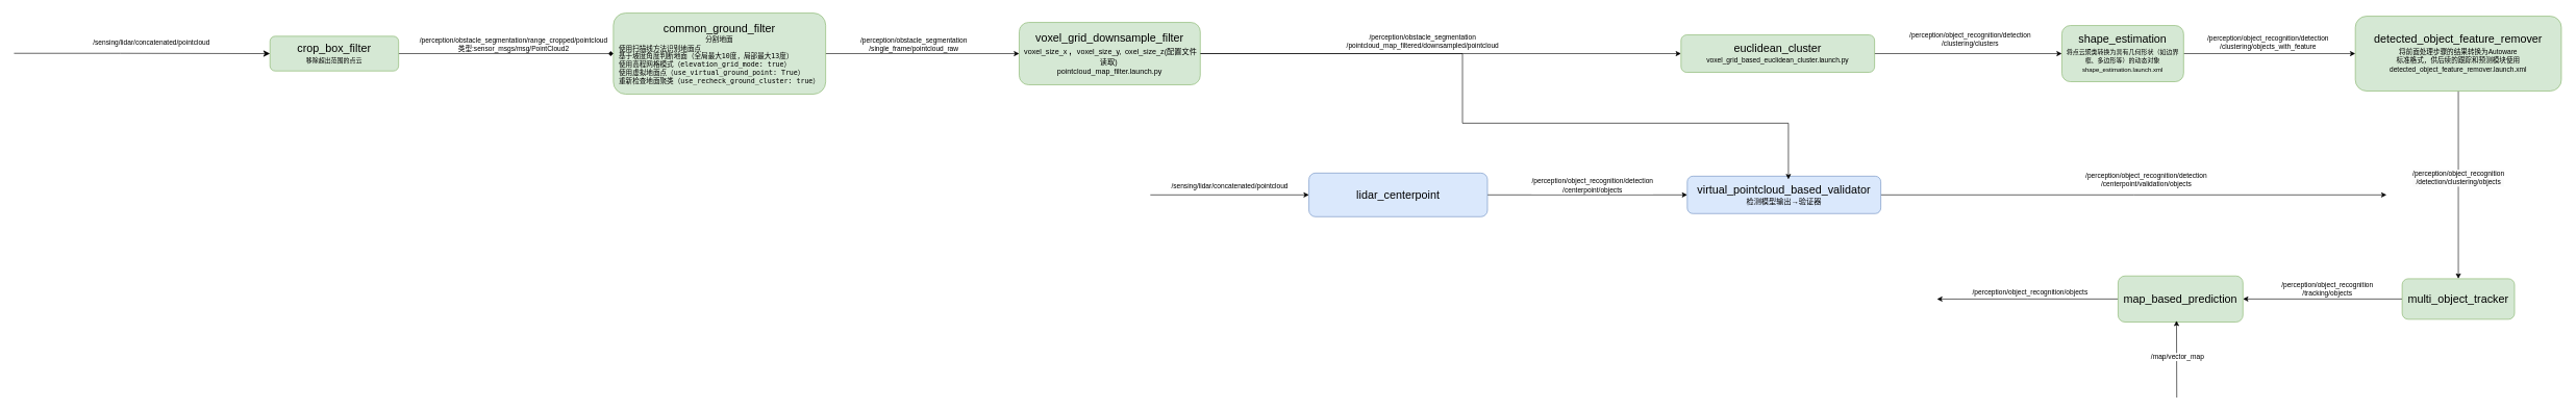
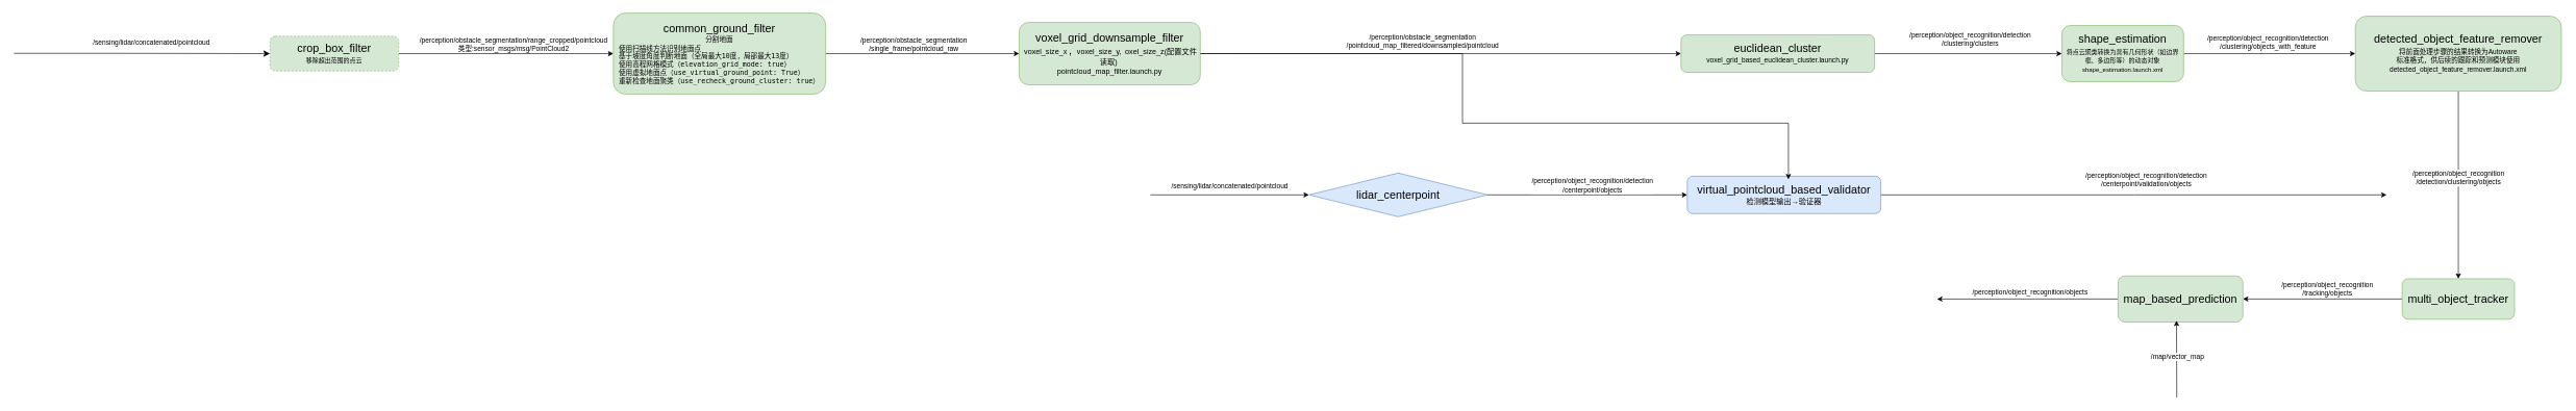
- <mxCell id="36" value="&lt;font style=&quot;&quot;&gt;&lt;font style=&quot;font-size: 18px;&quot;&gt;crop_box_filter&lt;br&gt;&lt;/font&gt;&lt;font style=&quot;font-size: 10px;&quot;&gt;移除超出范围的点云&lt;/font&gt;&lt;br&gt;&lt;/font&gt;" style="rounded=1;whiteSpace=wrap;html=1;fillColor=#d5e8d4;strokeColor=#82b366;" vertex="1" parent="1"><mxGeometry x="430" y="57.61" width="206" height="55.71" as="geometry" /></mxCell>
+ <mxCell id="36" value="&lt;font style=&quot;&quot;&gt;&lt;font style=&quot;font-size: 18px;&quot;&gt;crop_box_filter&lt;br&gt;&lt;/font&gt;&lt;font style=&quot;font-size: 10px;&quot;&gt;移除超出范围的点云&lt;/font&gt;&lt;br&gt;&lt;/font&gt;" style="rounded=1;whiteSpace=wrap;html=1;fillColor=#d5e8d4;strokeColor=#82b366;dashed=1;" vertex="1" parent="1"><mxGeometry x="430" y="57.61" width="206" height="55.71" as="geometry" /></mxCell>
- <mxCell id="34" style="edgeStyle=orthogonalEdgeStyle;rounded=0;orthogonalLoop=1;jettySize=auto;html=1;exitX=1;exitY=0.5;exitDx=0;exitDy=0;endArrow=diamond;" edge="1" parent="1" source="36" target="33"><mxGeometry relative="1" as="geometry" /></mxCell>
+ <mxCell id="34" style="edgeStyle=orthogonalEdgeStyle;rounded=0;orthogonalLoop=1;jettySize=auto;html=1;exitX=1;exitY=0.5;exitDx=0;exitDy=0;" edge="1" parent="1" source="36" target="33"><mxGeometry relative="1" as="geometry" /></mxCell>
- <mxCell id="16" value="&lt;font style=&quot;&quot;&gt;&lt;font style=&quot;&quot;&gt;&lt;font style=&quot;font-size: 18px;&quot;&gt;lidar_centerpoint&lt;/font&gt;&lt;/font&gt;&lt;br&gt;&lt;/font&gt;" style="rounded=1;whiteSpace=wrap;html=1;fillColor=#dae8fc;strokeColor=#6c8ebf;" vertex="1" parent="1"><mxGeometry x="2094" y="277" width="286" height="70" as="geometry" /></mxCell>
+ <mxCell id="16" value="&lt;font style=&quot;&quot;&gt;&lt;font style=&quot;&quot;&gt;&lt;font style=&quot;font-size: 18px;&quot;&gt;lidar_centerpoint&lt;/font&gt;&lt;/font&gt;&lt;br&gt;&lt;/font&gt;" style="rhombus;whiteSpace=wrap;html=1;fillColor=#dae8fc;strokeColor=#6c8ebf;" vertex="1" parent="1"><mxGeometry x="2094" y="277" width="286" height="70" as="geometry" /></mxCell>
